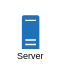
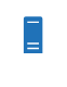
- <mxCell id="4" value="Server" style="text;html=1;strokeColor=none;fillColor=none;align=center;verticalAlign=middle;whiteSpace=wrap;rounded=0;" vertex="1" parent="2"><mxGeometry y="45" width="40" height="20" as="geometry" /></mxCell>
